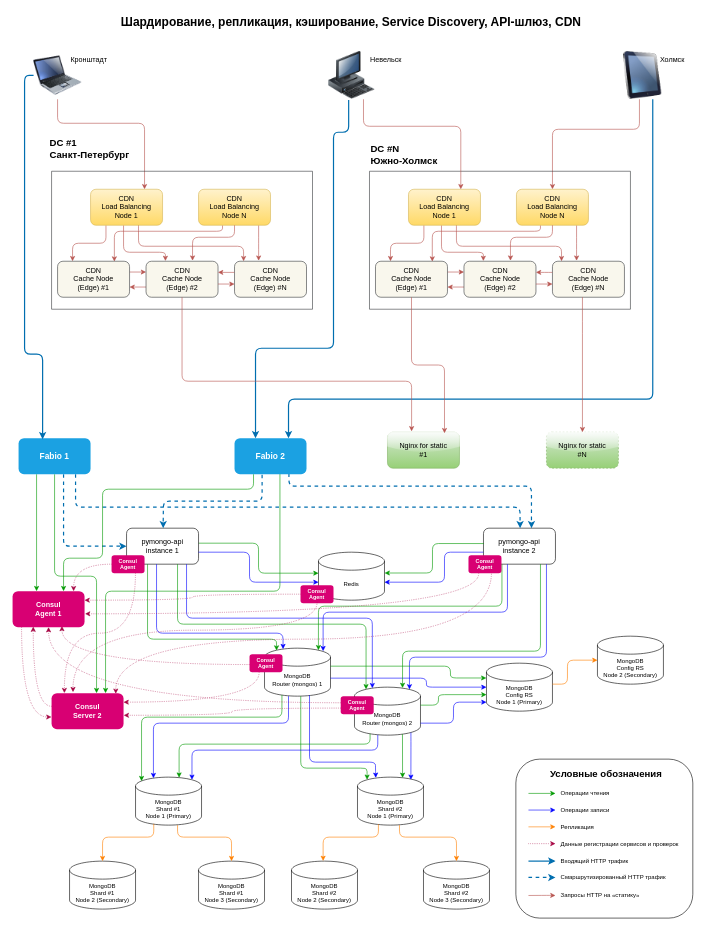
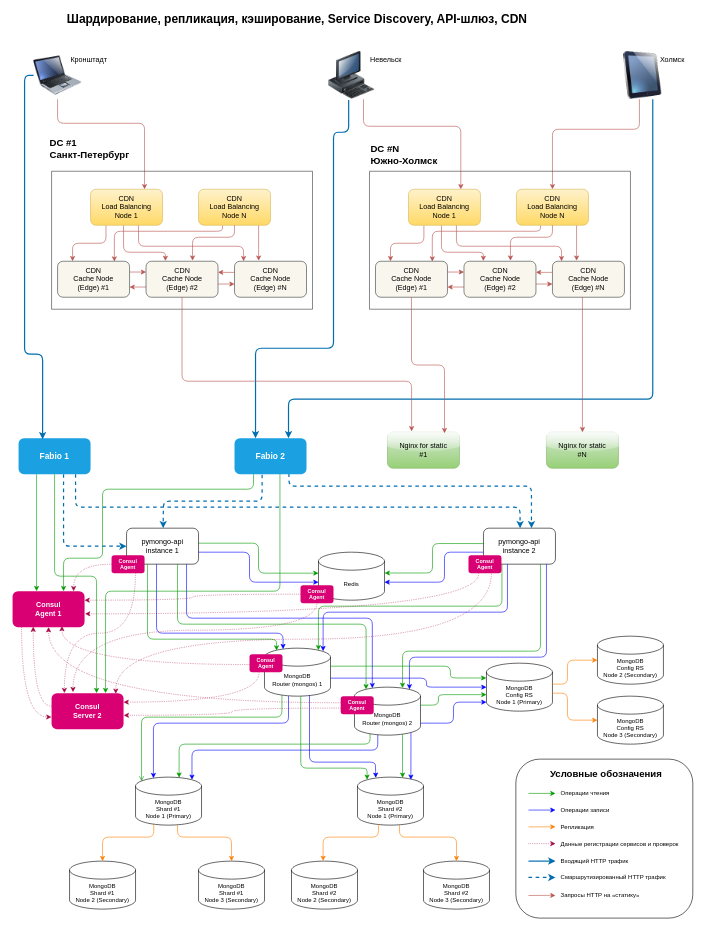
- <mxCell id="44" value="Шардирование, репликация, кэширование, Service Discovery, API-шлюз, CDN" style="text;html=1;align=center;verticalAlign=middle;whiteSpace=wrap;rounded=0;fontStyle=1;fontSize=20;" parent="1" vertex="1"><mxGeometry x="156" y="20" width="857" height="30" as="geometry" /></mxCell>
+ <mxCell id="44" value="Шардирование, репликация, кэширование, Service Discovery, API-шлюз, CDN" style="text;html=1;align=center;verticalAlign=middle;whiteSpace=wrap;rounded=0;fontStyle=1;fontSize=20;" parent="1" vertex="1"><mxGeometry x="66" y="15" width="857" height="30" as="geometry" /></mxCell>
- <mxCell id="142" value="Nginx for static&lt;div&gt;#N&lt;/div&gt;" style="rounded=1;whiteSpace=wrap;html=1;fillColor=#d5e8d4;strokeColor=#82b366;gradientColor=#97d077;shadow=0;glass=1;dashed=1;" vertex="1" parent="97"><mxGeometry x="910" y="720" width="120" height="60" as="geometry" /></mxCell>
+ <mxCell id="142" value="Nginx for static&lt;div&gt;#N&lt;/div&gt;" style="rounded=1;whiteSpace=wrap;html=1;fillColor=#d5e8d4;strokeColor=#82b366;gradientColor=#97d077;shadow=0;glass=1;" vertex="1" parent="97"><mxGeometry x="910" y="720" width="120" height="60" as="geometry" /></mxCell>
+ <mxCell id="22" style="edgeStyle=orthogonalEdgeStyle;rounded=1;orthogonalLoop=1;jettySize=auto;html=1;entryX=0;entryY=0.5;entryDx=0;entryDy=0;entryPerimeter=0;curved=0;strokeColor=#FF8000;" parent="1" source="9" target="6" edge="1"><mxGeometry relative="1" as="geometry"><Array as="points"><mxPoint x="945" y="1155" /><mxPoint x="945" y="1200" /></Array></mxGeometry></mxCell>
+ <mxCell id="6" value="MongoDB&lt;br&gt;Config RS&lt;div&gt;Node 3 (Secondary)&lt;/div&gt;" style="shape=cylinder3;whiteSpace=wrap;html=1;boundedLbl=1;backgroundOutline=1;size=15;fontSize=10;" parent="1" vertex="1"><mxGeometry x="995" y="1160" width="110" height="80" as="geometry" /></mxCell>
- <mxCell id="23" style="edgeStyle=orthogonalEdgeStyle;rounded=1;orthogonalLoop=1;jettySize=auto;html=1;entryX=0.091;entryY=0.083;entryDx=0;entryDy=0;entryPerimeter=0;exitX=0.264;exitY=0.975;exitDx=0;exitDy=0;exitPerimeter=0;strokeColor=#009900;curved=0;" parent="1" source="3" target="5" edge="1"><mxGeometry relative="1" as="geometry"><Array as="points"><mxPoint x="469" y="1195" /><mxPoint x="235" y="1195" /></Array></mxGeometry></mxCell>
+ <mxCell id="23" style="edgeStyle=orthogonalEdgeStyle;rounded=1;orthogonalLoop=1;jettySize=auto;html=1;entryX=0.091;entryY=0.083;entryDx=0;entryDy=0;entryPerimeter=0;exitX=0.264;exitY=0.975;exitDx=0;exitDy=0;exitPerimeter=0;strokeColor=#009900;curved=0;endArrow=open;" parent="1" source="3" target="5" edge="1"><mxGeometry relative="1" as="geometry"><Array as="points"><mxPoint x="469" y="1195" /><mxPoint x="235" y="1195" /></Array></mxGeometry></mxCell>
